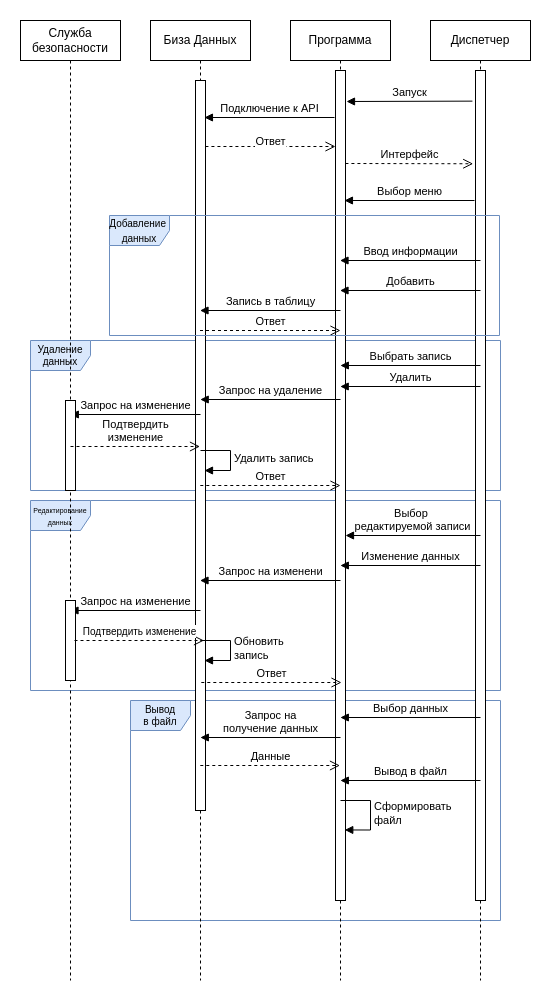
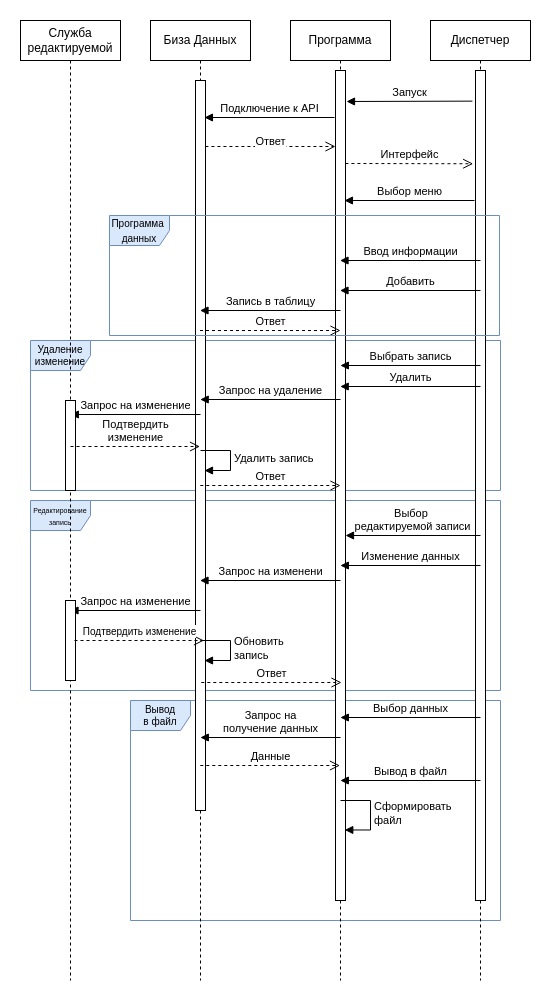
- <mxCell id="33" value="Служба безопасности" style="shape=umlLifeline;perimeter=lifelinePerimeter;whiteSpace=wrap;html=1;container=1;collapsible=0;recursiveResize=0;outlineConnect=0;" parent="1" vertex="1"><mxGeometry x="20" y="20" width="100" height="960" as="geometry" /></mxCell>
+ <mxCell id="33" value="Служба редактируемой" style="shape=umlLifeline;perimeter=lifelinePerimeter;whiteSpace=wrap;html=1;container=1;collapsible=0;recursiveResize=0;outlineConnect=0;" parent="1" vertex="1"><mxGeometry x="20" y="20" width="100" height="960" as="geometry" /></mxCell>
- <mxCell id="41" value="&lt;font style=&quot;font-size: 10px&quot;&gt;Добавление&amp;nbsp;&lt;br&gt;данных&lt;/font&gt;" style="shape=umlFrame;whiteSpace=wrap;html=1;fillColor=#dae8fc;strokeColor=#6c8ebf;" vertex="1" parent="1"><mxGeometry x="109" y="215" width="390" height="120" as="geometry" /></mxCell>
+ <mxCell id="41" value="&lt;font style=&quot;font-size: 10px&quot;&gt;Программа&amp;nbsp;&lt;br&gt;данных&lt;/font&gt;" style="shape=umlFrame;whiteSpace=wrap;html=1;fillColor=#dae8fc;strokeColor=#6c8ebf;" vertex="1" parent="1"><mxGeometry x="109" y="215" width="390" height="120" as="geometry" /></mxCell>
- <mxCell id="2" value="Удаление&lt;br&gt;данных" style="shape=umlFrame;whiteSpace=wrap;html=1;fontSize=10;fillColor=#dae8fc;strokeColor=#6c8ebf;" vertex="1" parent="1"><mxGeometry x="30" y="340" width="470" height="150" as="geometry" /></mxCell>
+ <mxCell id="2" value="Удаление&lt;br&gt;изменение" style="shape=umlFrame;whiteSpace=wrap;html=1;fontSize=10;fillColor=#dae8fc;strokeColor=#6c8ebf;" vertex="1" parent="1"><mxGeometry x="30" y="340" width="470" height="150" as="geometry" /></mxCell>
- <mxCell id="4" value="&lt;font style=&quot;font-size: 7px&quot;&gt;Редактирование&lt;br&gt;данных&lt;/font&gt;" style="shape=umlFrame;whiteSpace=wrap;html=1;fontSize=10;fillColor=#dae8fc;strokeColor=#6c8ebf;" vertex="1" parent="1"><mxGeometry x="30" y="500" width="470" height="190" as="geometry" /></mxCell>
+ <mxCell id="4" value="&lt;font style=&quot;font-size: 7px&quot;&gt;Редактирование&lt;br&gt;запись&lt;/font&gt;" style="shape=umlFrame;whiteSpace=wrap;html=1;fontSize=10;fillColor=#dae8fc;strokeColor=#6c8ebf;" vertex="1" parent="1"><mxGeometry x="30" y="500" width="470" height="190" as="geometry" /></mxCell>
